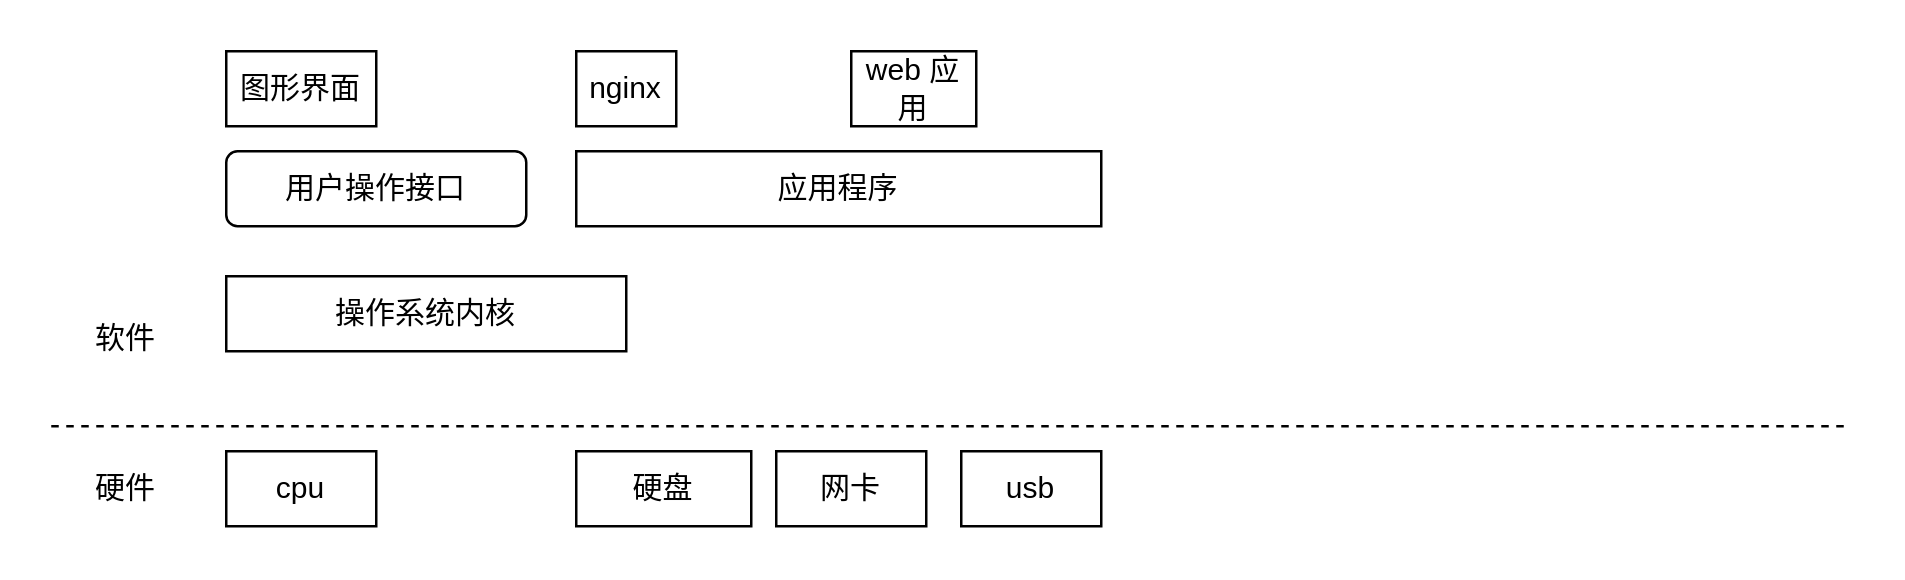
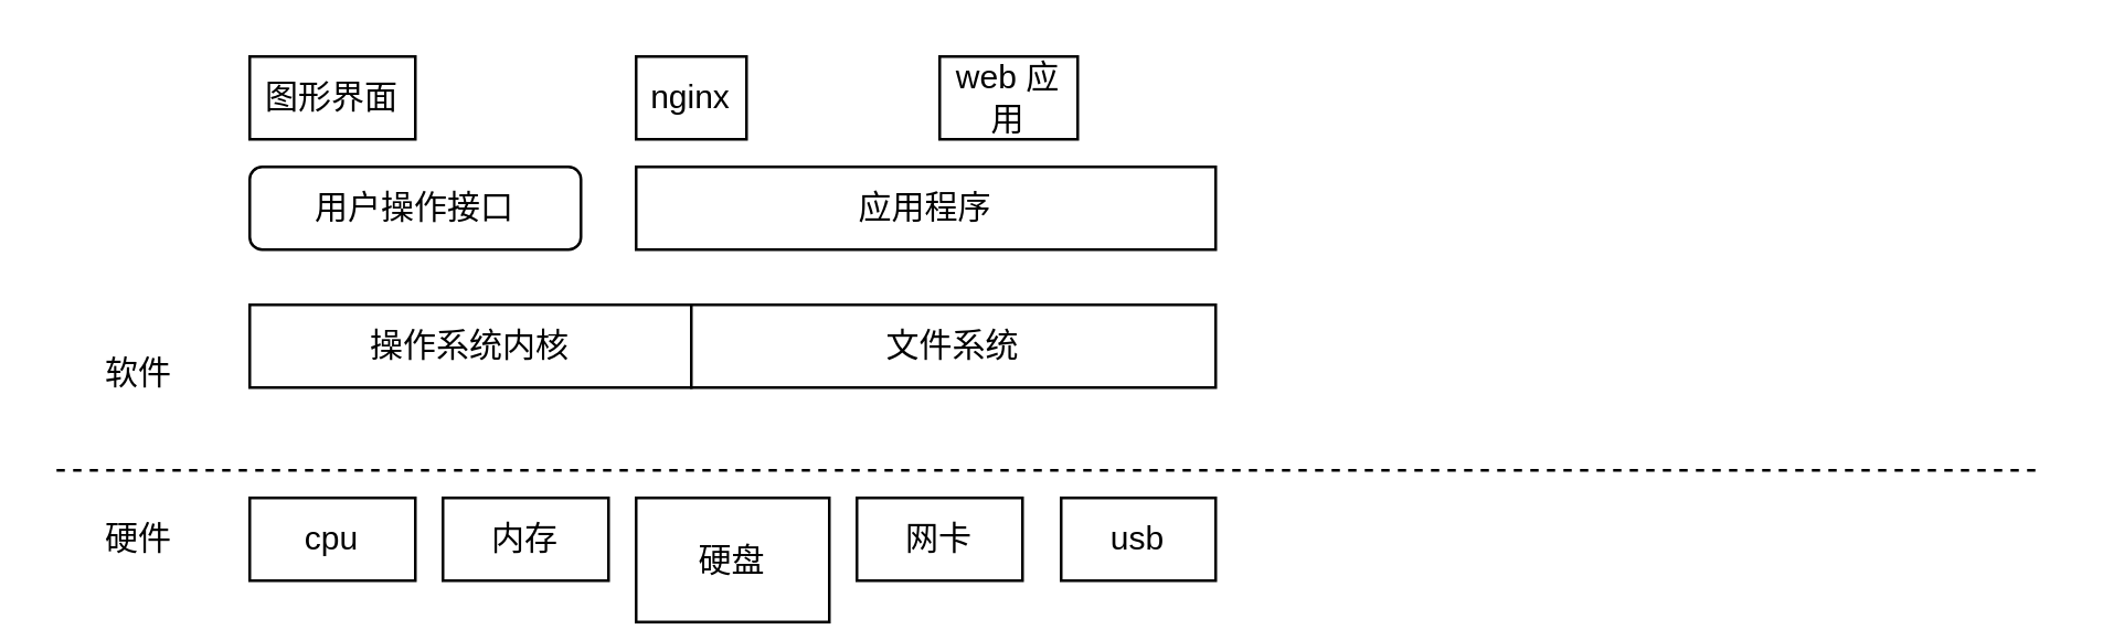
+ <mxCell id="11" value="文件系统" style="rounded=0;whiteSpace=wrap;html=1;" vertex="1" parent="1"><mxGeometry x="250" y="110" width="190" height="30" as="geometry" /></mxCell>
+ <mxCell id="6" value="内存" style="rounded=0;whiteSpace=wrap;html=1;" vertex="1" parent="1"><mxGeometry x="160" y="180" width="60" height="30" as="geometry" /></mxCell>
- <mxCell id="7" value="硬盘" style="rounded=0;whiteSpace=wrap;html=1;" vertex="1" parent="1"><mxGeometry x="230" y="180" width="70" height="30" as="geometry" /></mxCell>
+ <mxCell id="7" value="硬盘" style="rounded=0;whiteSpace=wrap;html=1;" vertex="1" parent="1"><mxGeometry x="230" y="180" width="70" height="45" as="geometry" /></mxCell>
